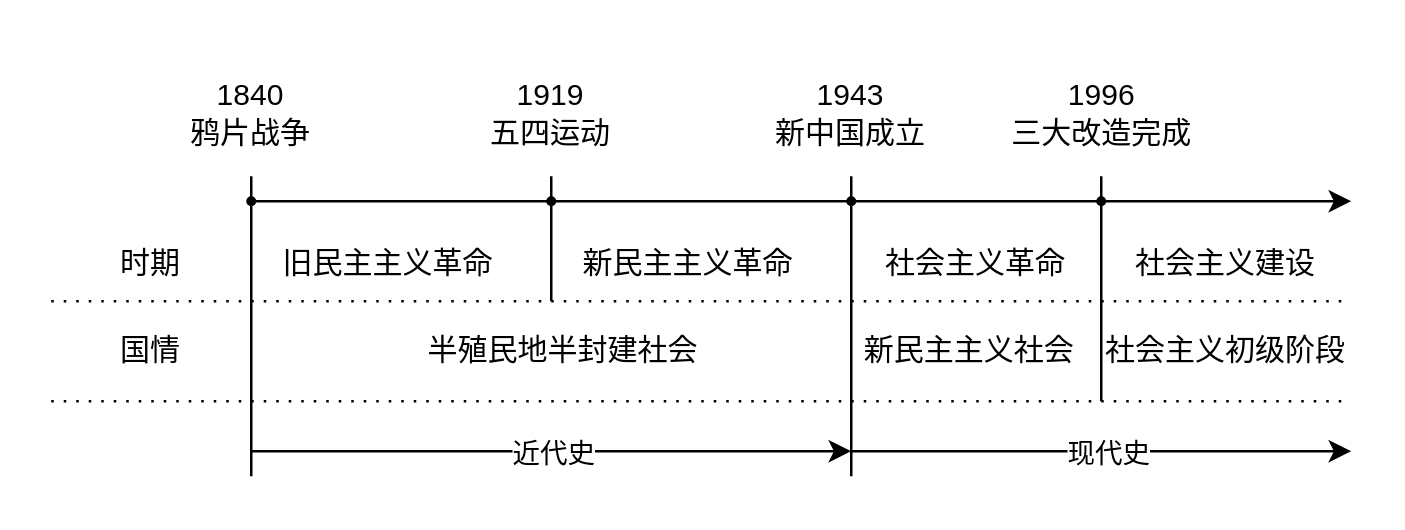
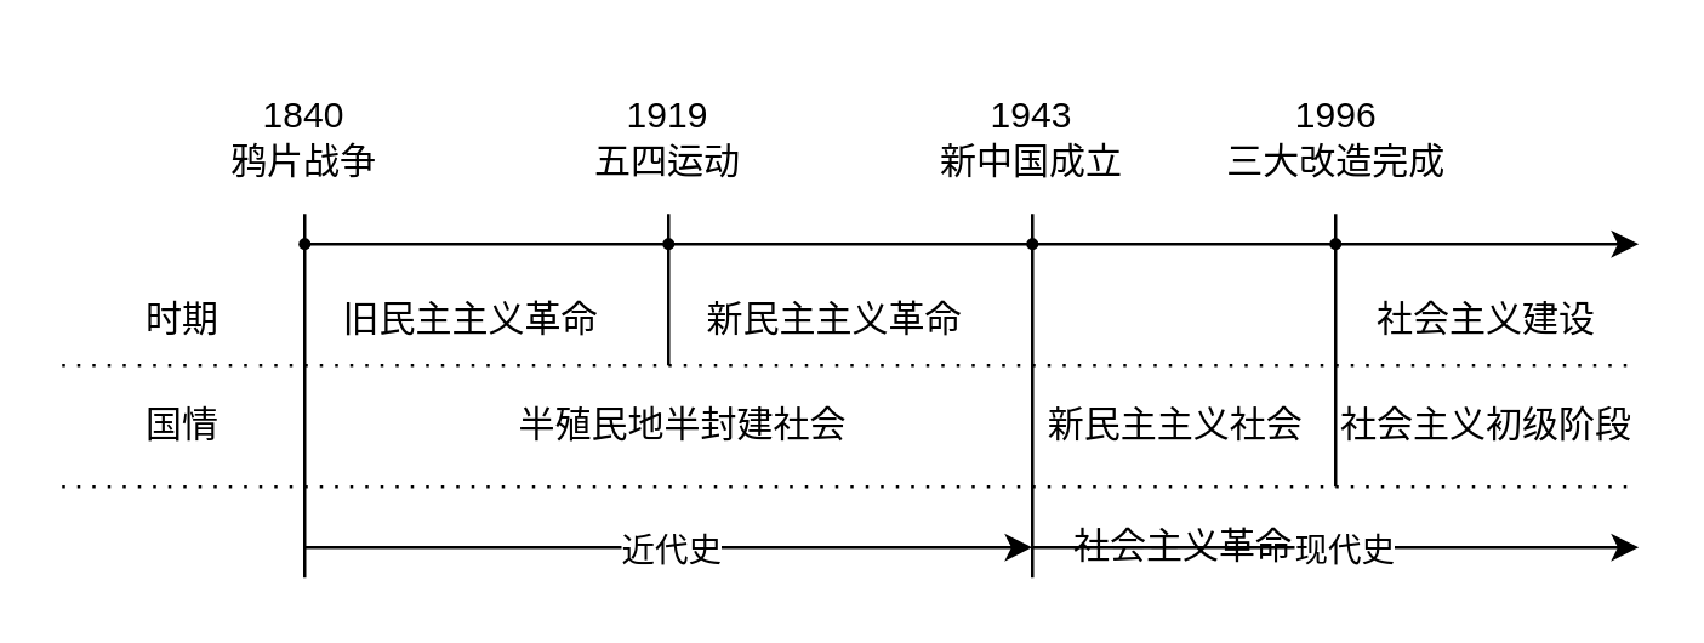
- <mxCell id="11" value="社会主义革命" style="text;html=1;strokeColor=none;fillColor=none;align=center;verticalAlign=middle;whiteSpace=wrap;rounded=0;" vertex="1" parent="1"><mxGeometry x="350" y="90" width="80" height="30" as="geometry" /></mxCell>
+ <mxCell id="11" value="社会主义革命" style="text;html=1;strokeColor=none;fillColor=none;align=center;verticalAlign=middle;whiteSpace=wrap;rounded=0;" vertex="1" parent="1"><mxGeometry x="350" y="165" width="80" height="30" as="geometry" /></mxCell>
